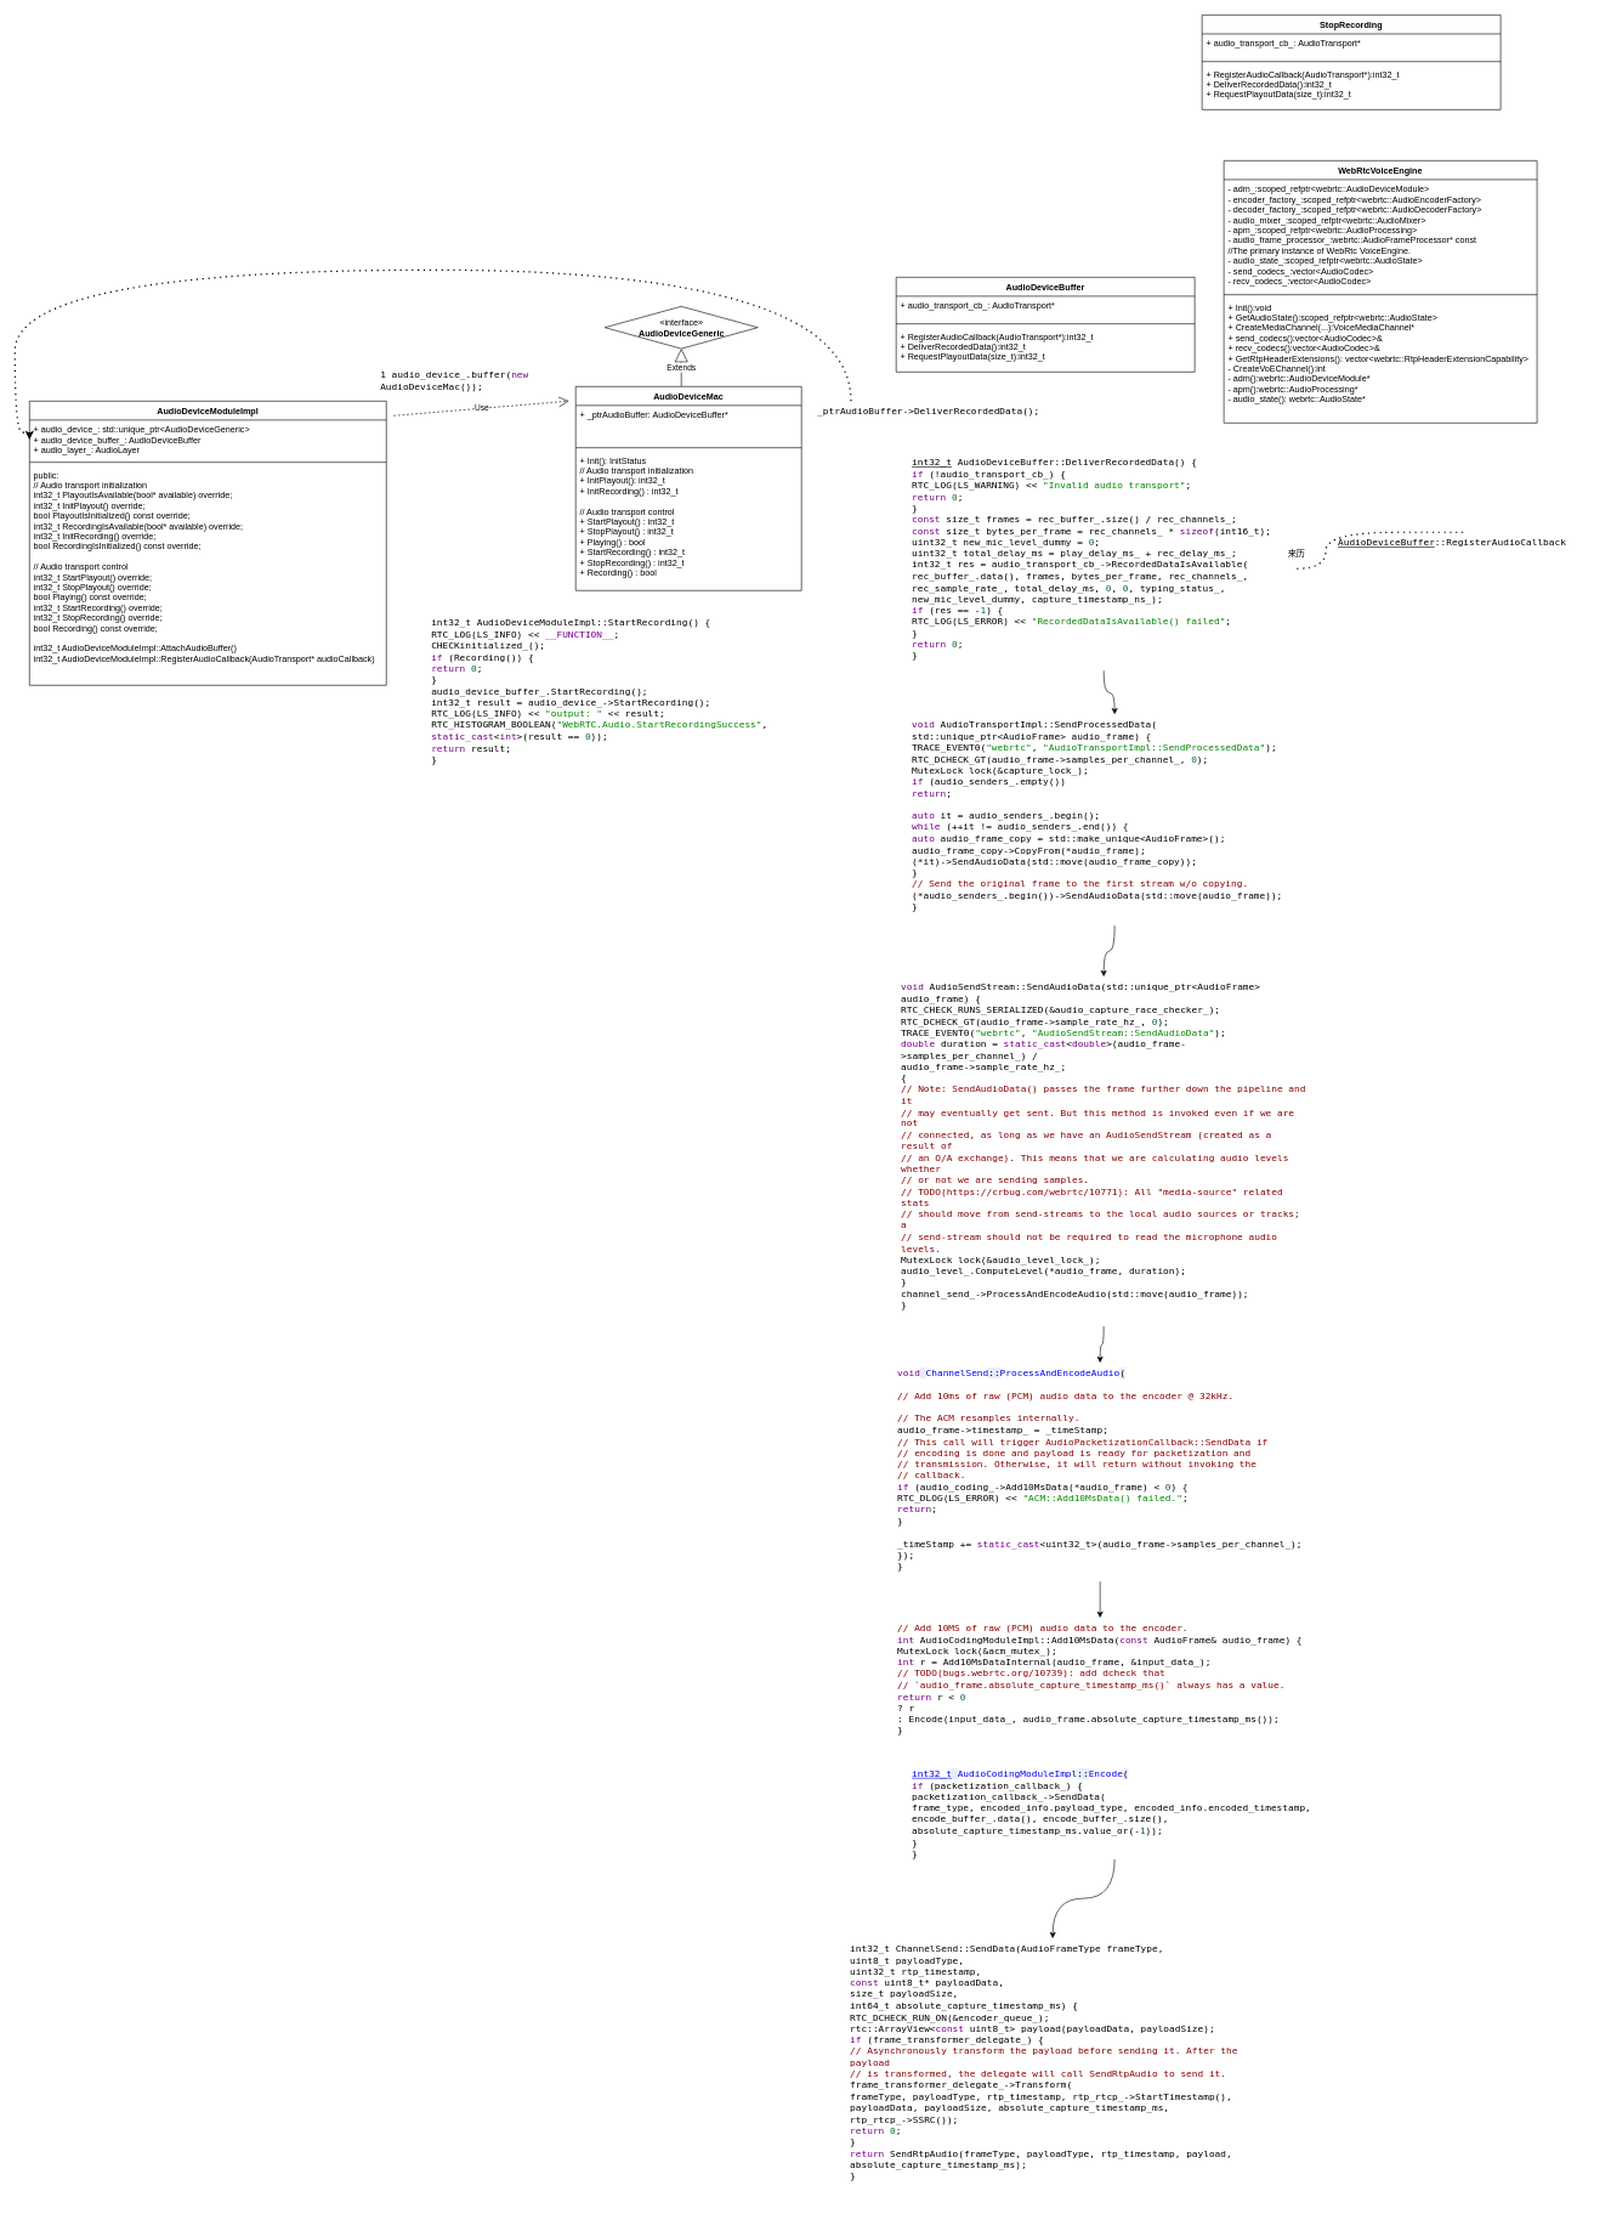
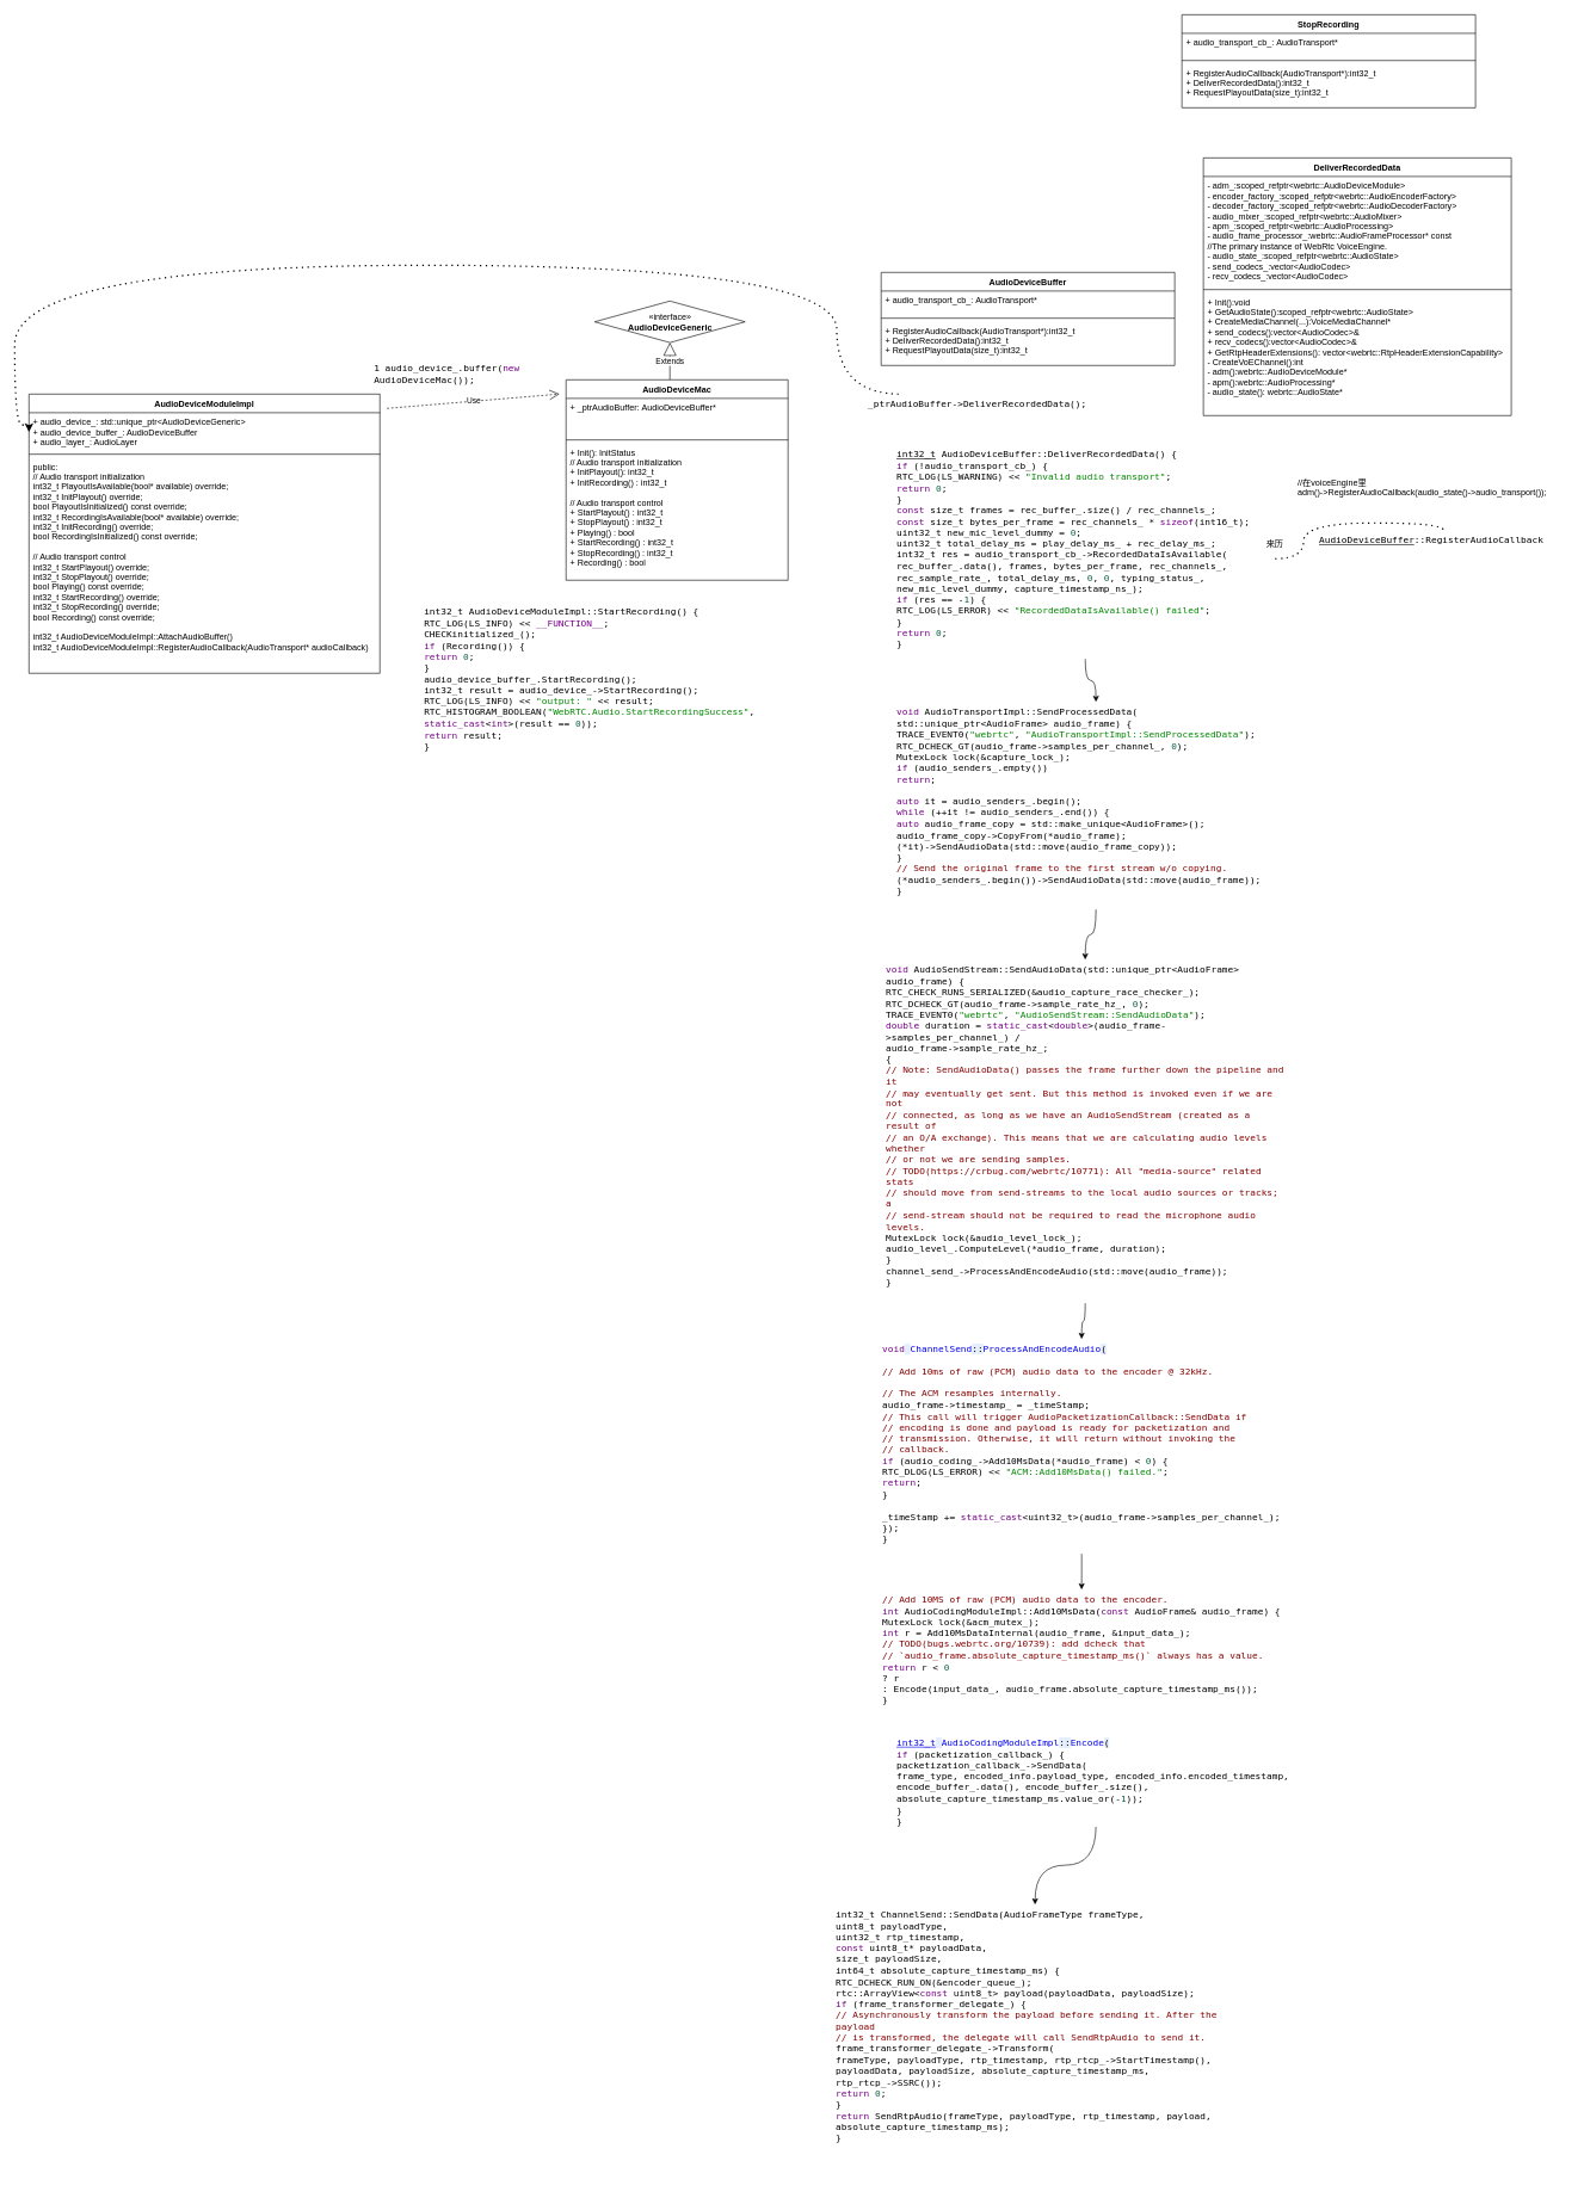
- <mxCell id="27" value="WebRtcVoiceEngine" style="swimlane;fontStyle=1;align=center;verticalAlign=top;childLayout=stackLayout;horizontal=1;startSize=26;horizontalStack=0;resizeParent=1;resizeParentMax=0;resizeLast=0;collapsible=1;marginBottom=0;" vertex="1" parent="1"><mxGeometry x="1680" y="220" width="430" height="360" as="geometry" /></mxCell>
+ <mxCell id="27" value="DeliverRecordedData" style="swimlane;fontStyle=1;align=center;verticalAlign=top;childLayout=stackLayout;horizontal=1;startSize=26;horizontalStack=0;resizeParent=1;resizeParentMax=0;resizeLast=0;collapsible=1;marginBottom=0;" vertex="1" parent="1"><mxGeometry x="1680" y="220" width="430" height="360" as="geometry" /></mxCell>
- <mxCell id="14" value="&lt;meta charset=&quot;utf-8&quot;&gt;&lt;span style=&quot;color: rgb(0, 0, 0); font-family: monospace; font-size: medium; font-style: normal; font-variant-ligatures: normal; font-variant-caps: normal; font-weight: 400; letter-spacing: normal; orphans: 2; text-align: start; text-indent: 0px; text-transform: none; widows: 2; word-spacing: 0px; -webkit-text-stroke-width: 0px; background-color: rgb(255, 255, 255); text-decoration-thickness: initial; text-decoration-style: initial; text-decoration-color: initial; float: none; display: inline !important;&quot;&gt;_ptrAudioBuffer-&amp;gt;DeliverRecordedData();&lt;/span&gt;" style="text;whiteSpace=wrap;html=1;" vertex="1" parent="1"><mxGeometry x="1120" y="550" width="340" height="40" as="geometry" /></mxCell>
+ <mxCell id="14" value="&lt;meta charset=&quot;utf-8&quot;&gt;&lt;span style=&quot;color: rgb(0, 0, 0); font-family: monospace; font-size: medium; font-style: normal; font-variant-ligatures: normal; font-variant-caps: normal; font-weight: 400; letter-spacing: normal; orphans: 2; text-align: start; text-indent: 0px; text-transform: none; widows: 2; word-spacing: 0px; -webkit-text-stroke-width: 0px; background-color: rgb(255, 255, 255); text-decoration-thickness: initial; text-decoration-style: initial; text-decoration-color: initial; float: none; display: inline !important;&quot;&gt;_ptrAudioBuffer-&amp;gt;DeliverRecordedData();&lt;/span&gt;" style="text;whiteSpace=wrap;html=1;" vertex="1" parent="1"><mxGeometry x="1210" y="550" width="340" height="40" as="geometry" /></mxCell>
+ <mxCell id="33" value="//在voiceEngine里&lt;br&gt;adm()-&amp;gt;RegisterAudioCallback(audio_state()-&amp;gt;audio_transport());" style="text;whiteSpace=wrap;html=1;" vertex="1" parent="1"><mxGeometry x="1810" y="660" width="380" height="40" as="geometry" /></mxCell>
- <mxCell id="31" value="&lt;meta charset=&quot;utf-8&quot;&gt;&lt;a style=&quot;margin: 0px; padding: 0px; box-sizing: border-box; border-color: var(--border); color: inherit; text-decoration: underline; font-family: monospace; font-size: medium; font-style: normal; font-variant-ligatures: normal; font-variant-caps: normal; font-weight: 400; letter-spacing: normal; orphans: 2; text-align: start; text-indent: 0px; text-transform: none; widows: 2; word-spacing: 0px; -webkit-text-stroke-width: 0px; background-color: rgb(255, 255, 255);&quot; data-key=&quot;69&quot; href=&quot;https://source.chromium.org/chromium/chromium/src/+/main:third_party/webrtc/modules/audio_device/audio_device_buffer.h;drc=95f3e04e349bf59cdf13c4f4d81748a2b392dcaf;l=36&quot; class=&quot;semantic-decoration&quot;&gt;AudioDeviceBuffer&lt;/a&gt;&lt;span style=&quot;color: rgb(0, 0, 0); font-family: monospace; font-size: medium; font-style: normal; font-variant-ligatures: normal; font-variant-caps: normal; font-weight: 400; letter-spacing: normal; orphans: 2; text-align: start; text-indent: 0px; text-transform: none; widows: 2; word-spacing: 0px; -webkit-text-stroke-width: 0px; background-color: rgb(255, 255, 255); text-decoration-thickness: initial; text-decoration-style: initial; text-decoration-color: initial; float: none; display: inline !important;&quot;&gt;::&lt;/span&gt;&lt;a style=&quot;margin: 0px; padding: 0px; box-sizing: border-box; border-color: var(--border); color: inherit; text-decoration: none; font-family: monospace; font-size: medium; font-style: normal; font-variant-ligatures: normal; font-variant-caps: normal; font-weight: 400; letter-spacing: normal; orphans: 2; text-align: start; text-indent: 0px; text-transform: none; widows: 2; word-spacing: 0px; -webkit-text-stroke-width: 0px; background-color: rgb(255, 255, 255);&quot; data-key=&quot;70&quot; href=&quot;https://source.chromium.org/chromium/chromium/src/+/main:third_party/webrtc/modules/audio_device/audio_device_buffer.cc;drc=95f3e04e349bf59cdf13c4f4d81748a2b392dcaf;bpv=1;bpt=1;l=80?q=AudioDeviceBuffer::DeliverRecordedData&amp;amp;ss=chromium%2Fchromium%2Fsrc&amp;amp;gsn=RegisterAudioCallback&amp;amp;gs=kythe%3A%2F%2Fchromium.googlesource.com%2Fchromium%2Fsrc%3Flang%3Dc%252B%252B%3Fpath%3Dthird_party%2Fwebrtc%2Fmodules%2Faudio_device%2Faudio_device_buffer.cc%231Z1kR7d1AJVB-FR7WQDL_IG9HevYk5ndEjxE3ROLLBY&amp;amp;gs=kythe%3A%2F%2Fchromium.googlesource.com%2Fchromium%2Fsrc%3Flang%3Dc%252B%252B%3Fpath%3Dthird_party%2Fwebrtc%2Fmodules%2Faudio_device%2Faudio_device_buffer.h%2309gtdWrNyNBEDEvNCdaHRn8OlbOGTahfflMTnuwEDIg&quot; class=&quot;semantic-decoration&quot;&gt;RegisterAudioCallback&lt;/a&gt;" style="text;whiteSpace=wrap;html=1;" vertex="1" parent="1"><mxGeometry x="1835" y="730" width="350" height="40" as="geometry" /></mxCell>
+ <mxCell id="31" value="&lt;meta charset=&quot;utf-8&quot;&gt;&lt;a style=&quot;margin: 0px; padding: 0px; box-sizing: border-box; border-color: var(--border); color: inherit; text-decoration: underline; font-family: monospace; font-size: medium; font-style: normal; font-variant-ligatures: normal; font-variant-caps: normal; font-weight: 400; letter-spacing: normal; orphans: 2; text-align: start; text-indent: 0px; text-transform: none; widows: 2; word-spacing: 0px; -webkit-text-stroke-width: 0px; background-color: rgb(255, 255, 255);&quot; data-key=&quot;69&quot; href=&quot;https://source.chromium.org/chromium/chromium/src/+/main:third_party/webrtc/modules/audio_device/audio_device_buffer.h;drc=95f3e04e349bf59cdf13c4f4d81748a2b392dcaf;l=36&quot; class=&quot;semantic-decoration&quot;&gt;AudioDeviceBuffer&lt;/a&gt;&lt;span style=&quot;color: rgb(0, 0, 0); font-family: monospace; font-size: medium; font-style: normal; font-variant-ligatures: normal; font-variant-caps: normal; font-weight: 400; letter-spacing: normal; orphans: 2; text-align: start; text-indent: 0px; text-transform: none; widows: 2; word-spacing: 0px; -webkit-text-stroke-width: 0px; background-color: rgb(255, 255, 255); text-decoration-thickness: initial; text-decoration-style: initial; text-decoration-color: initial; float: none; display: inline !important;&quot;&gt;::&lt;/span&gt;&lt;a style=&quot;margin: 0px; padding: 0px; box-sizing: border-box; border-color: var(--border); color: inherit; text-decoration: none; font-family: monospace; font-size: medium; font-style: normal; font-variant-ligatures: normal; font-variant-caps: normal; font-weight: 400; letter-spacing: normal; orphans: 2; text-align: start; text-indent: 0px; text-transform: none; widows: 2; word-spacing: 0px; -webkit-text-stroke-width: 0px; background-color: rgb(255, 255, 255);&quot; data-key=&quot;70&quot; href=&quot;https://source.chromium.org/chromium/chromium/src/+/main:third_party/webrtc/modules/audio_device/audio_device_buffer.cc;drc=95f3e04e349bf59cdf13c4f4d81748a2b392dcaf;bpv=1;bpt=1;l=80?q=AudioDeviceBuffer::DeliverRecordedData&amp;amp;ss=chromium%2Fchromium%2Fsrc&amp;amp;gsn=RegisterAudioCallback&amp;amp;gs=kythe%3A%2F%2Fchromium.googlesource.com%2Fchromium%2Fsrc%3Flang%3Dc%252B%252B%3Fpath%3Dthird_party%2Fwebrtc%2Fmodules%2Faudio_device%2Faudio_device_buffer.cc%231Z1kR7d1AJVB-FR7WQDL_IG9HevYk5ndEjxE3ROLLBY&amp;amp;gs=kythe%3A%2F%2Fchromium.googlesource.com%2Fchromium%2Fsrc%3Flang%3Dc%252B%252B%3Fpath%3Dthird_party%2Fwebrtc%2Fmodules%2Faudio_device%2Faudio_device_buffer.h%2309gtdWrNyNBEDEvNCdaHRn8OlbOGTahfflMTnuwEDIg&quot; class=&quot;semantic-decoration&quot;&gt;RegisterAudioCallback&lt;/a&gt;" style="text;whiteSpace=wrap;html=1;" vertex="1" parent="1"><mxGeometry x="1840" y="740" width="350" height="40" as="geometry" /></mxCell>
